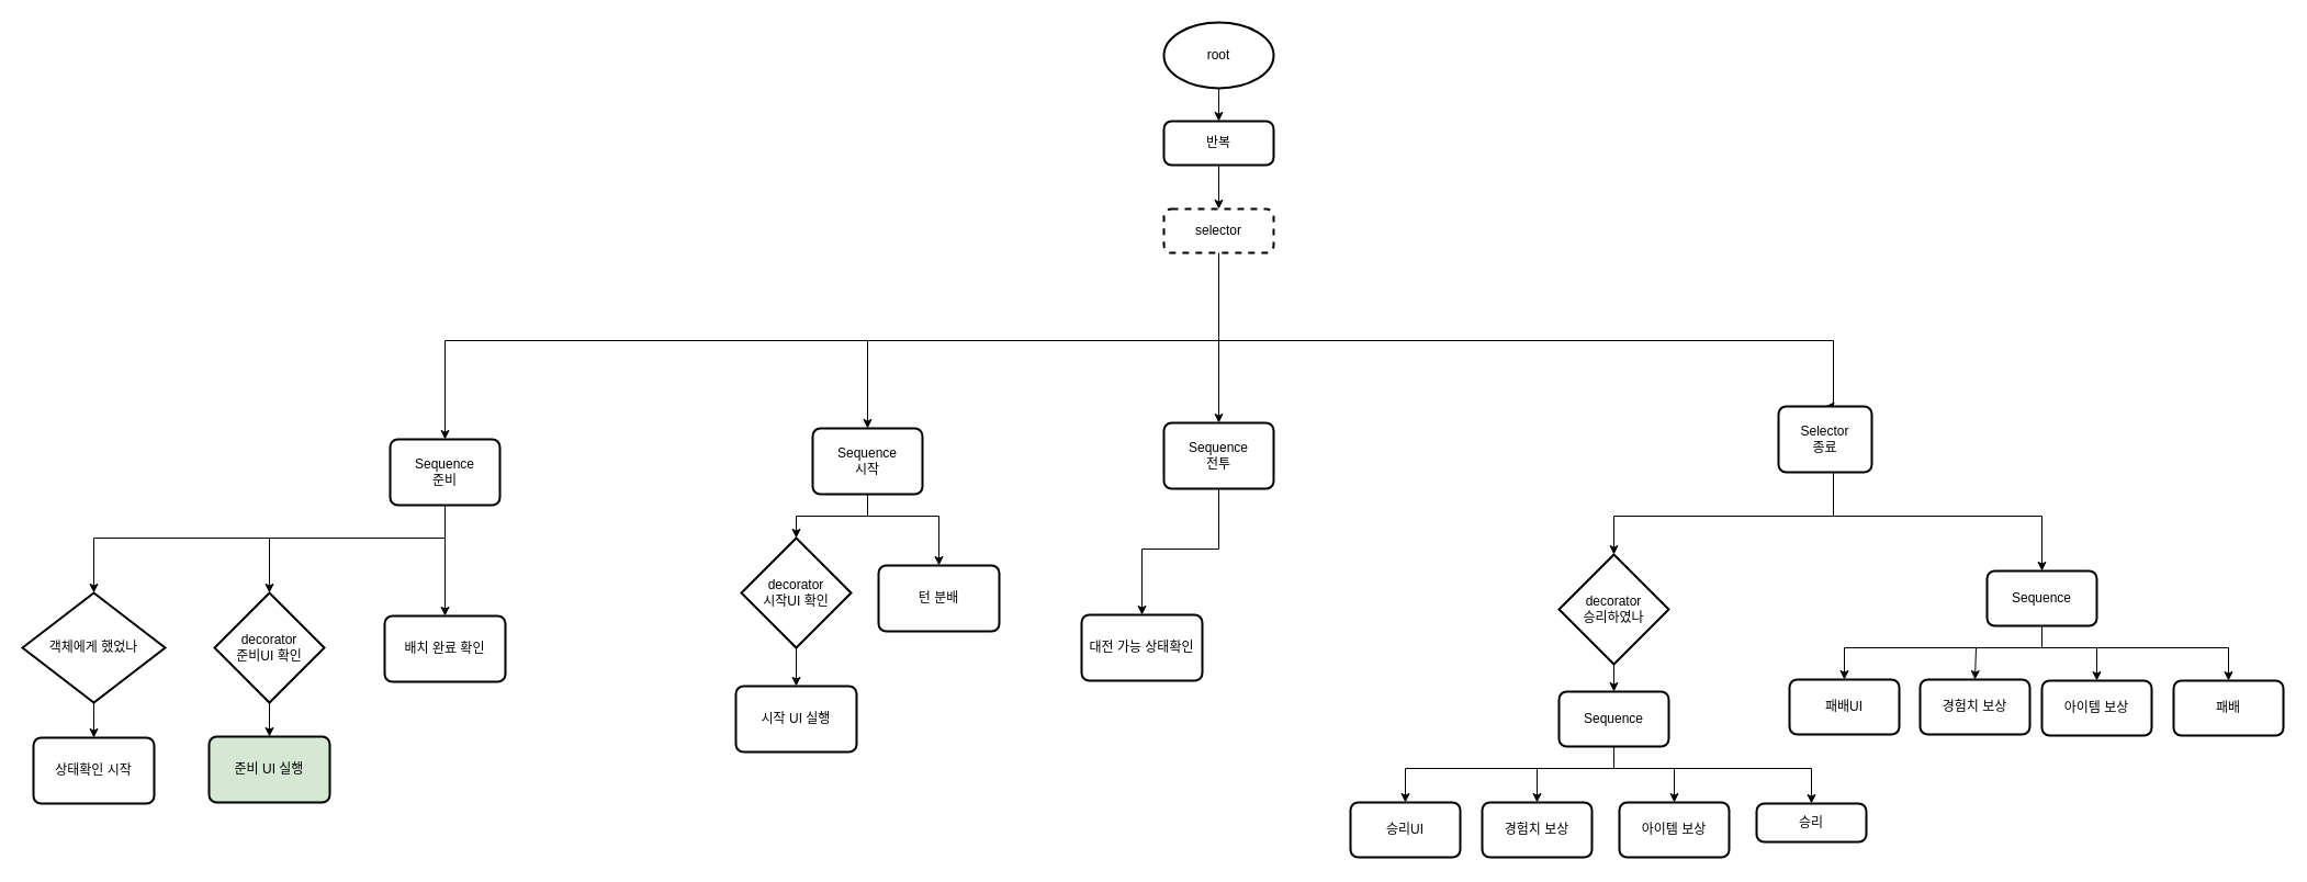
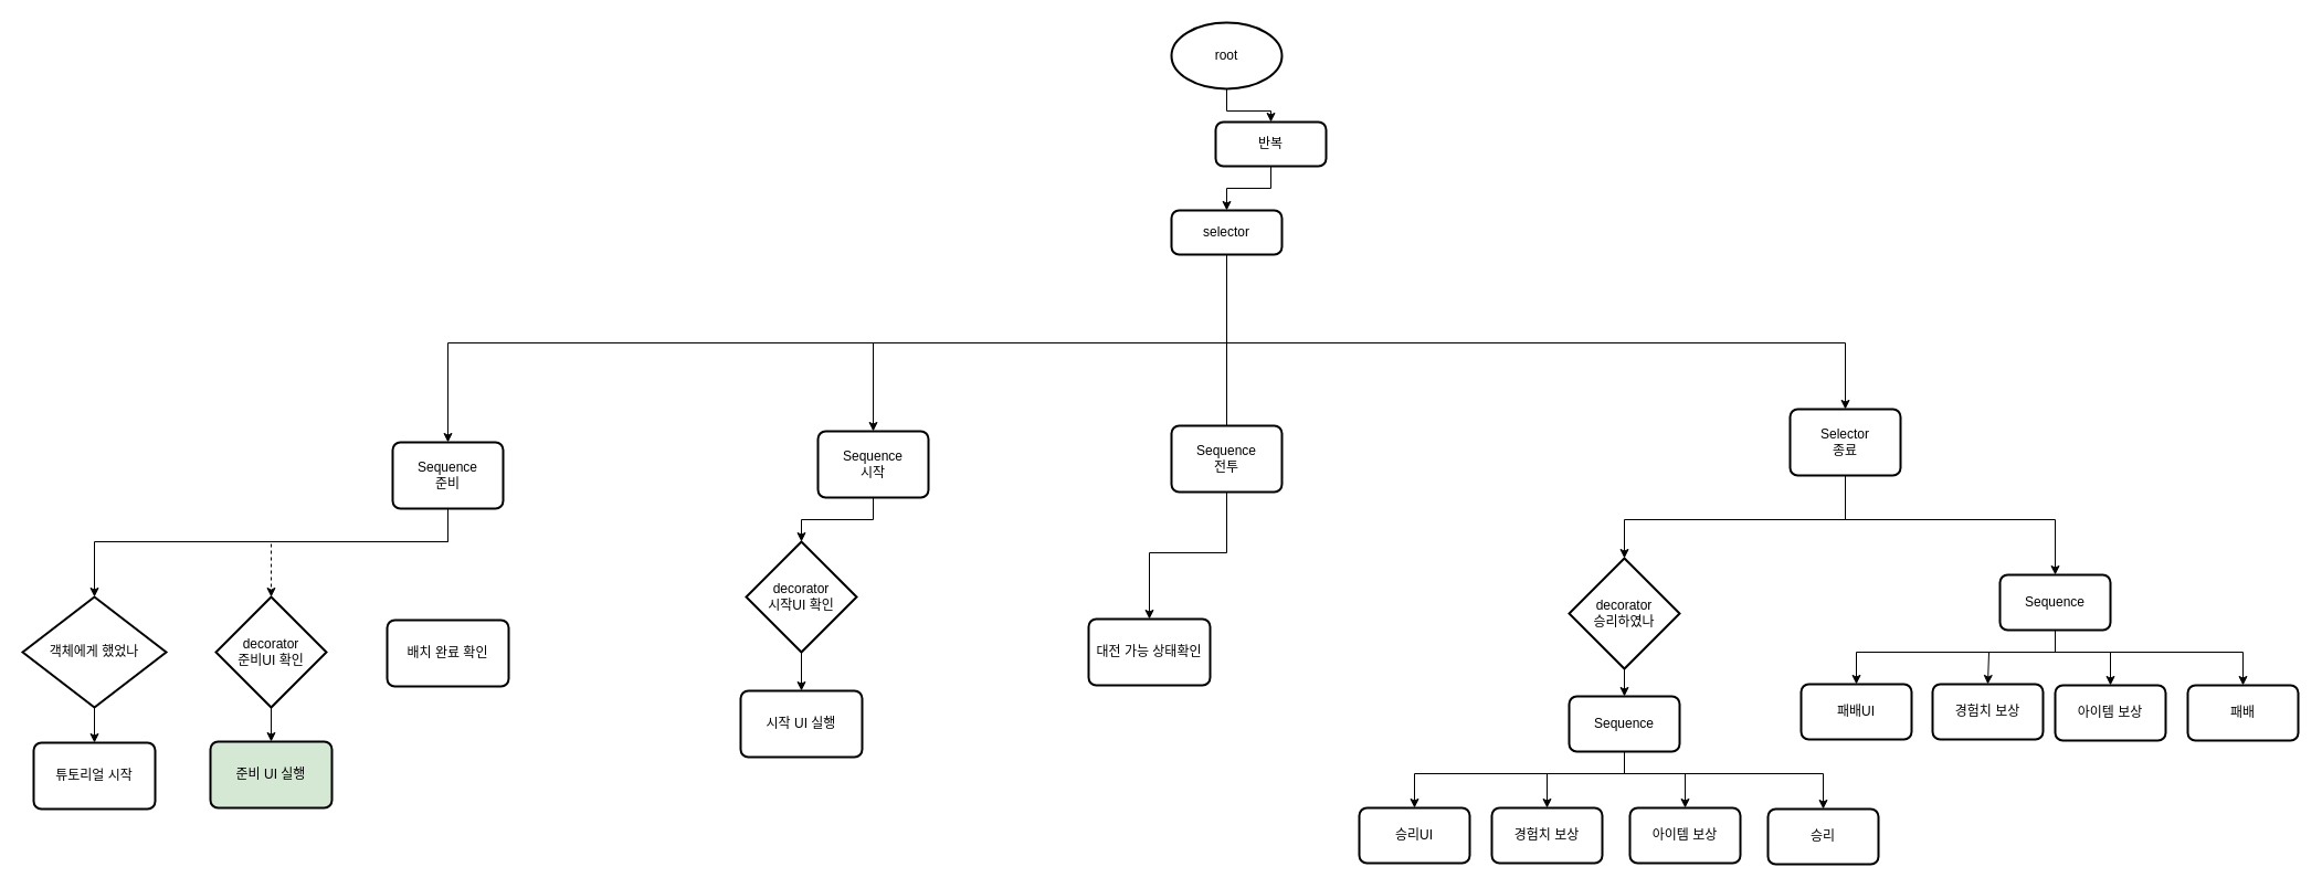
- <mxCell id="10" value="반복" style="rounded=1;whiteSpace=wrap;html=1;absoluteArcSize=1;arcSize=14;strokeWidth=2;" parent="1" vertex="1"><mxGeometry x="1060" y="110" width="100" height="40" as="geometry" /></mxCell>
+ <mxCell id="10" value="반복" style="rounded=1;whiteSpace=wrap;html=1;absoluteArcSize=1;arcSize=14;strokeWidth=2;" parent="1" vertex="1"><mxGeometry x="1100" y="110" width="100" height="40" as="geometry" /></mxCell>
- <mxCell id="8" value="selector" style="rounded=1;whiteSpace=wrap;html=1;absoluteArcSize=1;arcSize=14;strokeWidth=2;dashed=1;" parent="1" vertex="1"><mxGeometry x="1060" y="190" width="100" height="40" as="geometry" /></mxCell>
+ <mxCell id="8" value="selector" style="rounded=1;whiteSpace=wrap;html=1;absoluteArcSize=1;arcSize=14;strokeWidth=2;" parent="1" vertex="1"><mxGeometry x="1060" y="190" width="100" height="40" as="geometry" /></mxCell>
- <mxCell id="4" style="edgeStyle=orthogonalEdgeStyle;rounded=0;orthogonalLoop=1;jettySize=auto;html=1;entryX=0.5;entryY=0;entryDx=0;entryDy=0;" parent="1" source="8" target="12" edge="1"><mxGeometry relative="1" as="geometry" /></mxCell>
+ <mxCell id="4" style="edgeStyle=orthogonalEdgeStyle;rounded=0;orthogonalLoop=1;jettySize=auto;html=1;entryX=0.5;entryY=0;entryDx=0;entryDy=0;endArrow=none;" parent="1" source="8" target="12" edge="1"><mxGeometry relative="1" as="geometry" /></mxCell>
- <mxCell id="22" value="Selector&lt;br&gt;종료" style="rounded=1;whiteSpace=wrap;html=1;absoluteArcSize=1;arcSize=14;strokeWidth=2;" parent="1" vertex="1"><mxGeometry x="1620" y="370" width="85" height="60" as="geometry" /></mxCell>
+ <mxCell id="22" value="Selector&lt;br&gt;종료" style="rounded=1;whiteSpace=wrap;html=1;absoluteArcSize=1;arcSize=14;strokeWidth=2;" parent="1" vertex="1"><mxGeometry x="1620" y="370" width="100" height="60" as="geometry" /></mxCell>
- <mxCell id="15" style="edgeStyle=orthogonalEdgeStyle;rounded=0;orthogonalLoop=1;jettySize=auto;html=1;entryX=0.5;entryY=0;entryDx=0;entryDy=0;" parent="1" source="16" target="28" edge="1"><mxGeometry relative="1" as="geometry"><Array as="points"><mxPoint x="790" y="470" /><mxPoint x="855" y="470" /></Array></mxGeometry></mxCell>
- <mxCell id="30" style="edgeStyle=orthogonalEdgeStyle;rounded=0;orthogonalLoop=1;jettySize=auto;html=1;entryX=0.5;entryY=0;entryDx=0;entryDy=0;entryPerimeter=0;" parent="1" source="32" target="51" edge="1"><mxGeometry relative="1" as="geometry"><Array as="points"><mxPoint x="405" y="490" /><mxPoint x="245" y="490" /></Array></mxGeometry></mxCell>
+ <mxCell id="30" style="edgeStyle=orthogonalEdgeStyle;rounded=0;orthogonalLoop=1;jettySize=auto;html=1;entryX=0.5;entryY=0;entryDx=0;entryDy=0;entryPerimeter=0;dashed=1;" parent="1" source="32" target="51" edge="1"><mxGeometry relative="1" as="geometry"><Array as="points"><mxPoint x="405" y="490" /><mxPoint x="245" y="490" /></Array></mxGeometry></mxCell>
- <mxCell id="29" style="edgeStyle=orthogonalEdgeStyle;rounded=0;orthogonalLoop=1;jettySize=auto;html=1;entryX=0.5;entryY=0;entryDx=0;entryDy=0;" parent="1" source="32" target="35" edge="1"><mxGeometry relative="1" as="geometry" /></mxCell>
- <mxCell id="28" value="턴 분배" style="rounded=1;whiteSpace=wrap;html=1;absoluteArcSize=1;arcSize=14;strokeWidth=2;" parent="1" vertex="1"><mxGeometry x="800" y="515" width="110" height="60" as="geometry" /></mxCell>
- <mxCell id="17" value="상태확인 시작" style="rounded=1;whiteSpace=wrap;html=1;absoluteArcSize=1;arcSize=14;strokeWidth=2;" parent="1" vertex="1"><mxGeometry x="30" y="672" width="110" height="60" as="geometry" /></mxCell>
+ <mxCell id="17" value="튜토리얼 시작" style="rounded=1;whiteSpace=wrap;html=1;absoluteArcSize=1;arcSize=14;strokeWidth=2;" parent="1" vertex="1"><mxGeometry x="30" y="672" width="110" height="60" as="geometry" /></mxCell>
- <mxCell id="52" value="승리" style="rounded=1;whiteSpace=wrap;html=1;absoluteArcSize=1;arcSize=14;strokeWidth=2;" parent="1" vertex="1"><mxGeometry x="1600" y="732" width="100" height="35" as="geometry" /></mxCell>
+ <mxCell id="52" value="승리" style="rounded=1;whiteSpace=wrap;html=1;absoluteArcSize=1;arcSize=14;strokeWidth=2;" parent="1" vertex="1"><mxGeometry x="1600" y="732" width="100" height="50" as="geometry" /></mxCell>
